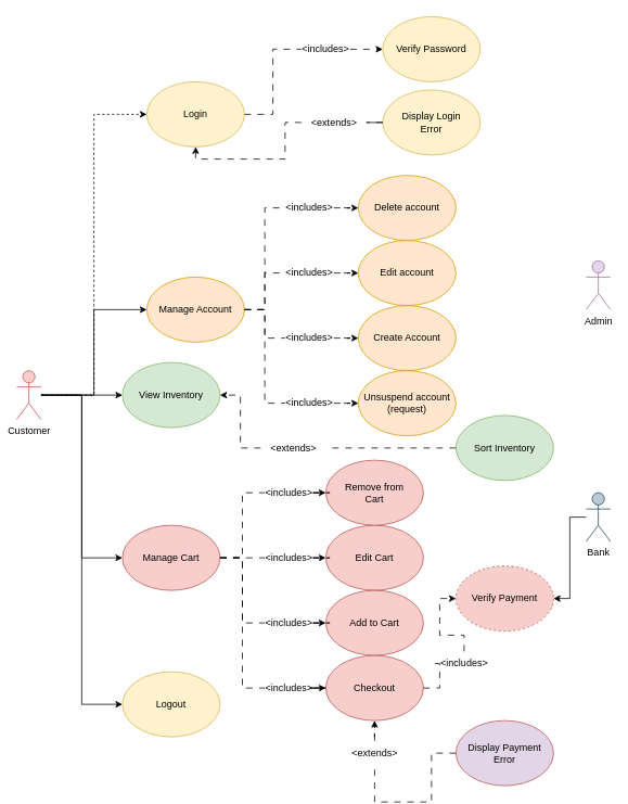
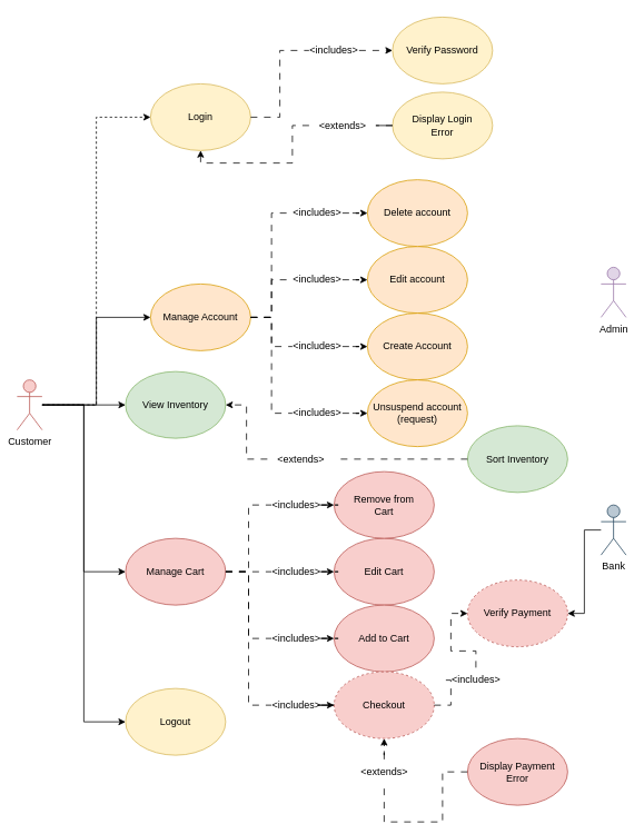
- <mxCell id="56" value="Checkout" style="ellipse;whiteSpace=wrap;html=1;fillColor=#f8cecc;strokeColor=#b85450;" vertex="1" parent="1"><mxGeometry x="400" y="805" width="120" height="80" as="geometry" /></mxCell>
+ <mxCell id="56" value="Checkout" style="ellipse;whiteSpace=wrap;html=1;fillColor=#f8cecc;strokeColor=#b85450;dashed=1;" vertex="1" parent="1"><mxGeometry x="400" y="805" width="120" height="80" as="geometry" /></mxCell>
- <mxCell id="61" value="Display Payment&lt;br&gt;Error" style="ellipse;whiteSpace=wrap;html=1;fillColor=#e1d5e7;strokeColor=#b85450;" vertex="1" parent="1"><mxGeometry x="560" y="885" width="120" height="80" as="geometry" /></mxCell>
+ <mxCell id="61" value="Display Payment&lt;br&gt;Error" style="ellipse;whiteSpace=wrap;html=1;fillColor=#f8cecc;strokeColor=#b85450;" vertex="1" parent="1"><mxGeometry x="560" y="885" width="120" height="80" as="geometry" /></mxCell>
